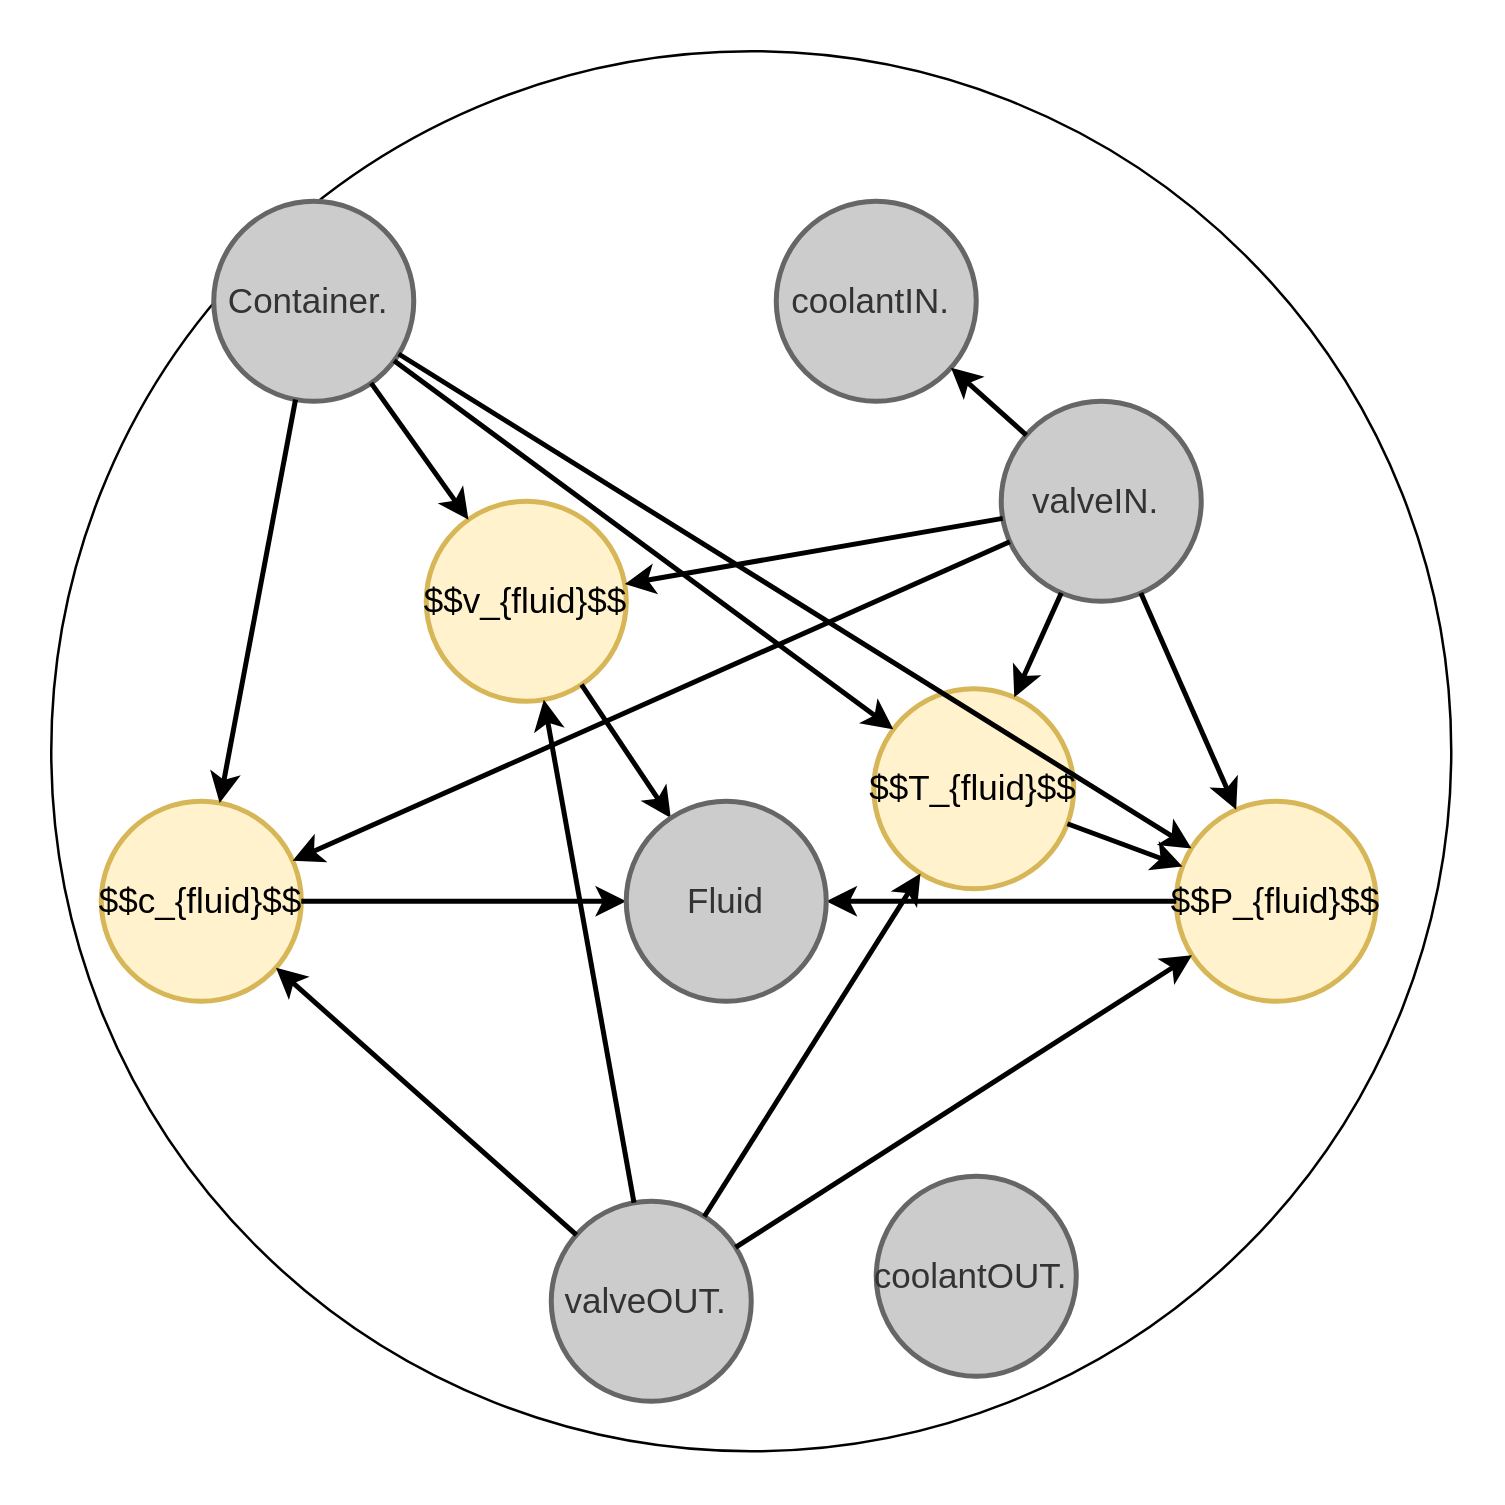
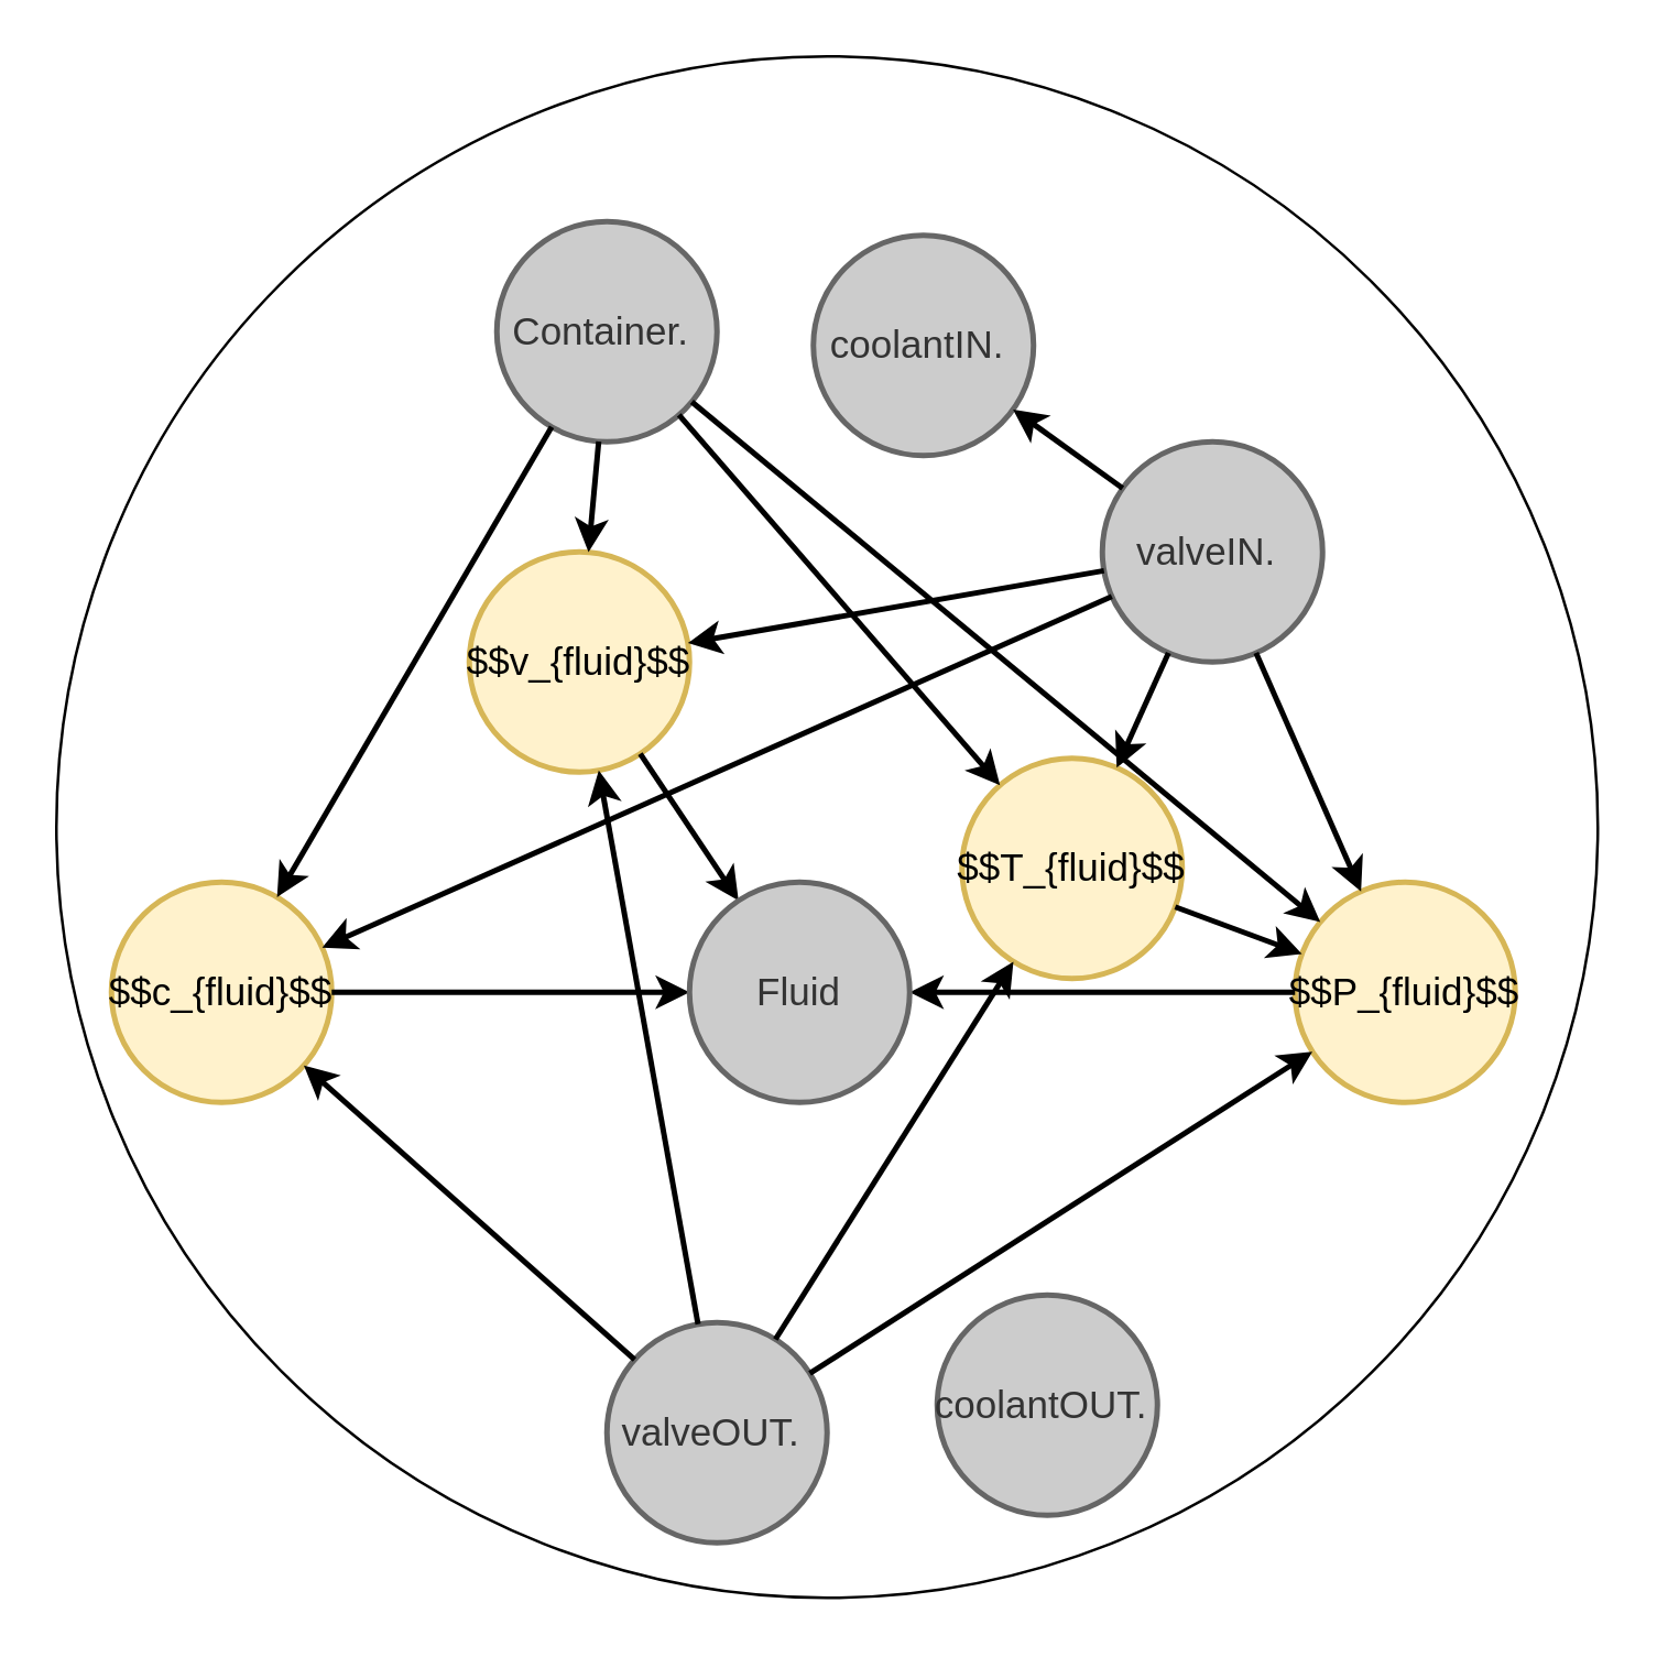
- <mxCell id="11" value="&lt;span style=&quot;font-size: 14px;&quot;&gt;Container.&amp;nbsp;&lt;/span&gt;" style="ellipse;whiteSpace=wrap;html=1;aspect=fixed;fillColor=#CCCCCC;strokeColor=#666666;strokeWidth=2;fontColor=#333333;" parent="1" vertex="1"><mxGeometry x="85" y="80" width="80" height="80" as="geometry" /></mxCell>
+ <mxCell id="11" value="&lt;span style=&quot;font-size: 14px;&quot;&gt;Container.&amp;nbsp;&lt;/span&gt;" style="ellipse;whiteSpace=wrap;html=1;aspect=fixed;fillColor=#CCCCCC;strokeColor=#666666;strokeWidth=2;fontColor=#333333;" parent="1" vertex="1"><mxGeometry x="180" y="80" width="80" height="80" as="geometry" /></mxCell>
- <mxCell id="23" value="&lt;span style=&quot;font-size: 14px;&quot;&gt;coolantIN.&amp;nbsp;&lt;/span&gt;" style="ellipse;whiteSpace=wrap;html=1;aspect=fixed;fillColor=#CCCCCC;strokeColor=#666666;strokeWidth=2;fontColor=#333333;" vertex="1" parent="1"><mxGeometry x="310" y="80" width="80" height="80" as="geometry" /></mxCell>
+ <mxCell id="23" value="&lt;span style=&quot;font-size: 14px;&quot;&gt;coolantIN.&amp;nbsp;&lt;/span&gt;" style="ellipse;whiteSpace=wrap;html=1;aspect=fixed;fillColor=#CCCCCC;strokeColor=#666666;strokeWidth=2;fontColor=#333333;" vertex="1" parent="1"><mxGeometry x="295" y="85" width="80" height="80" as="geometry" /></mxCell>
- <mxCell id="29" value="&lt;span style=&quot;font-size: 14px;&quot;&gt;coolantOUT.&amp;nbsp;&lt;/span&gt;" style="ellipse;whiteSpace=wrap;html=1;aspect=fixed;fillColor=#CCCCCC;strokeColor=#666666;strokeWidth=2;fontColor=#333333;" vertex="1" parent="1"><mxGeometry x="350" y="470" width="80" height="80" as="geometry" /></mxCell>
+ <mxCell id="29" value="&lt;span style=&quot;font-size: 14px;&quot;&gt;coolantOUT.&amp;nbsp;&lt;/span&gt;" style="ellipse;whiteSpace=wrap;html=1;aspect=fixed;fillColor=#CCCCCC;strokeColor=#666666;strokeWidth=2;fontColor=#333333;" vertex="1" parent="1"><mxGeometry x="340" y="470" width="80" height="80" as="geometry" /></mxCell>
